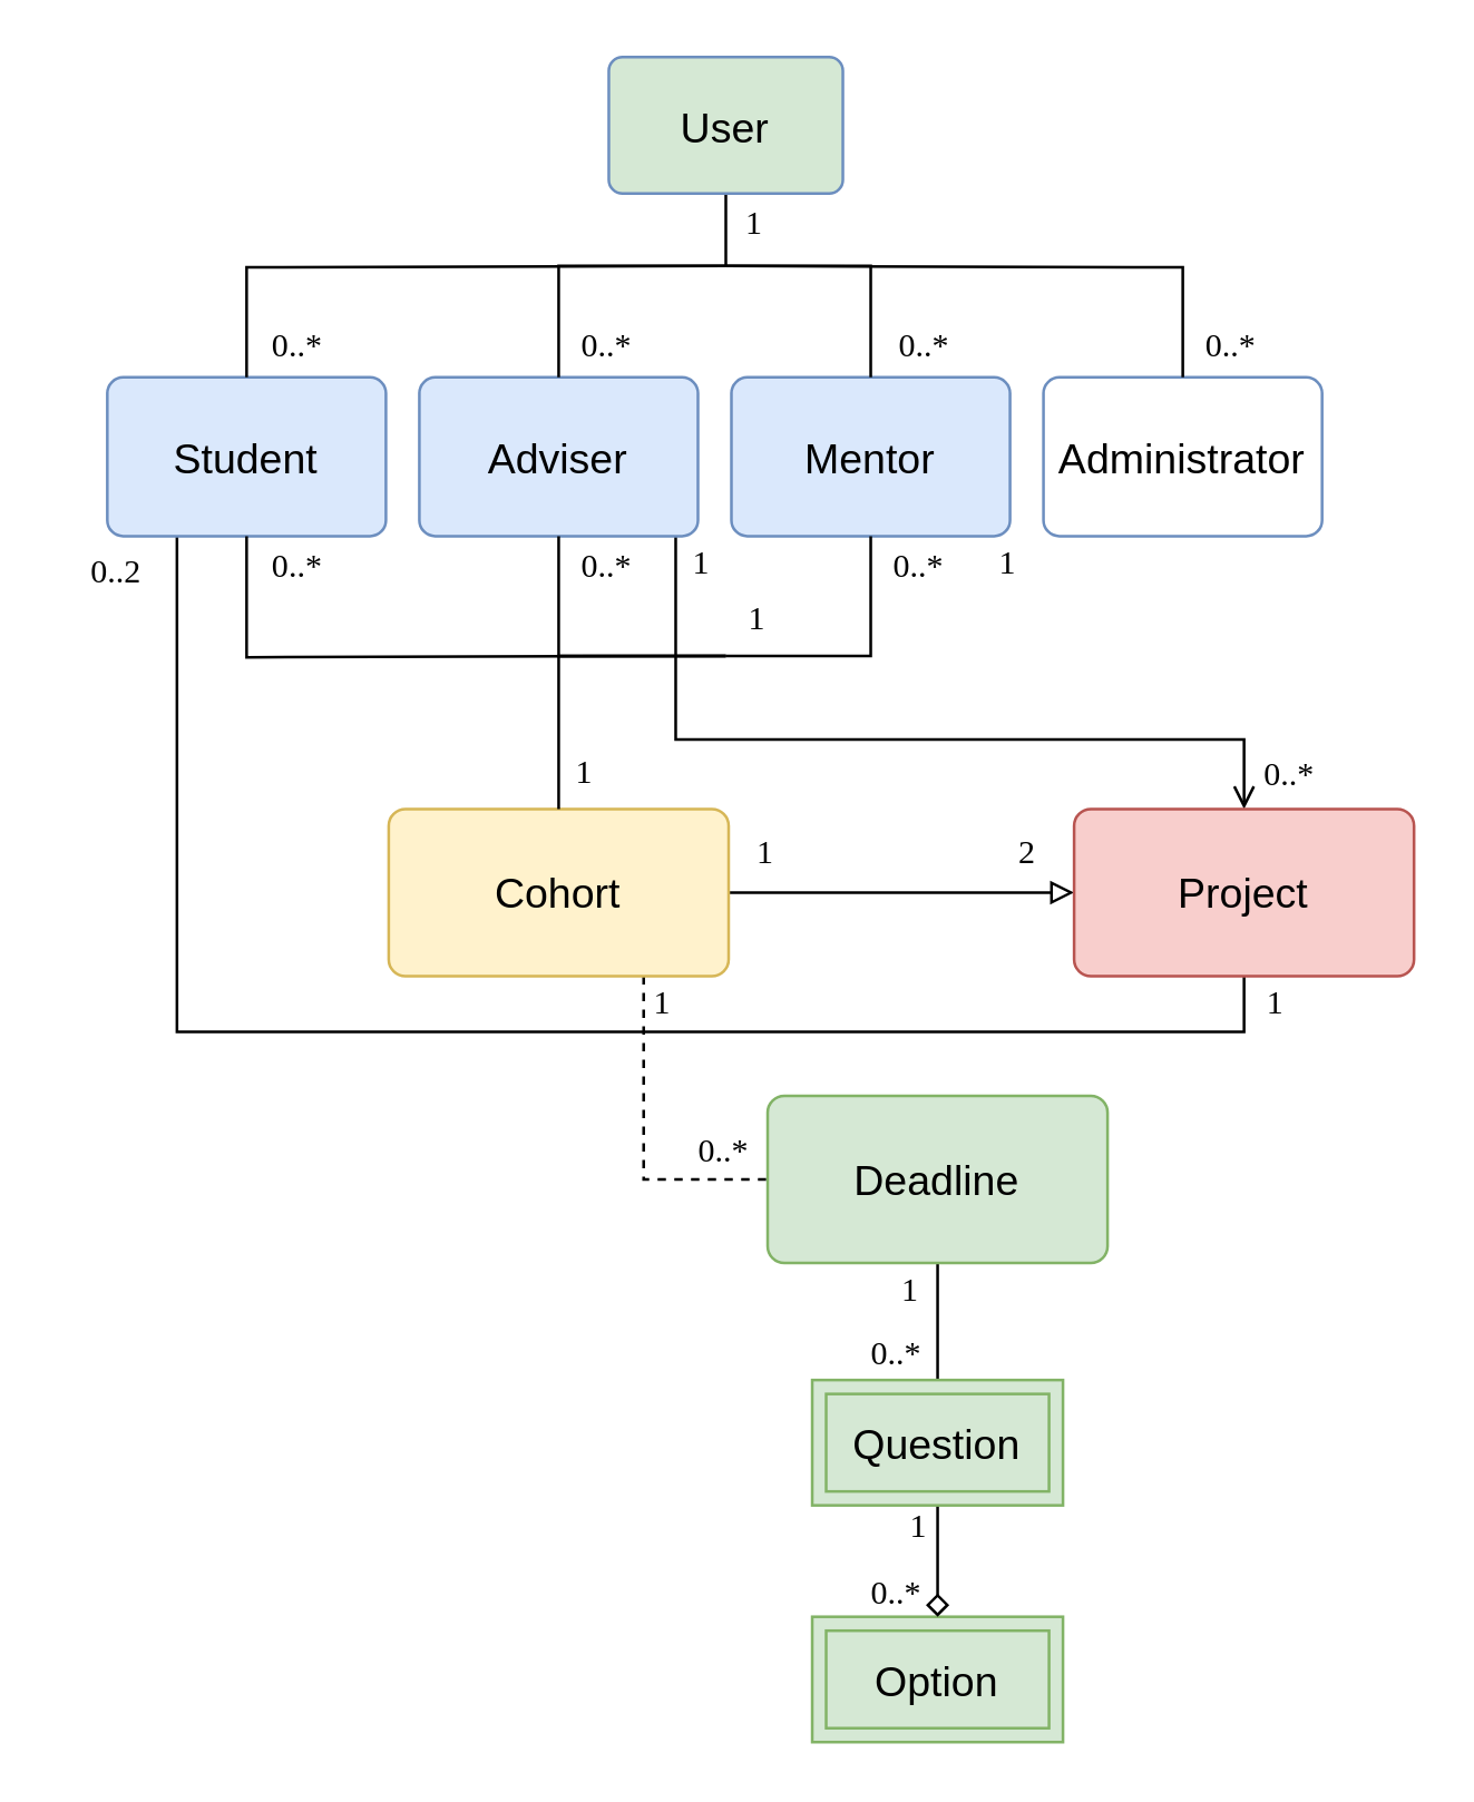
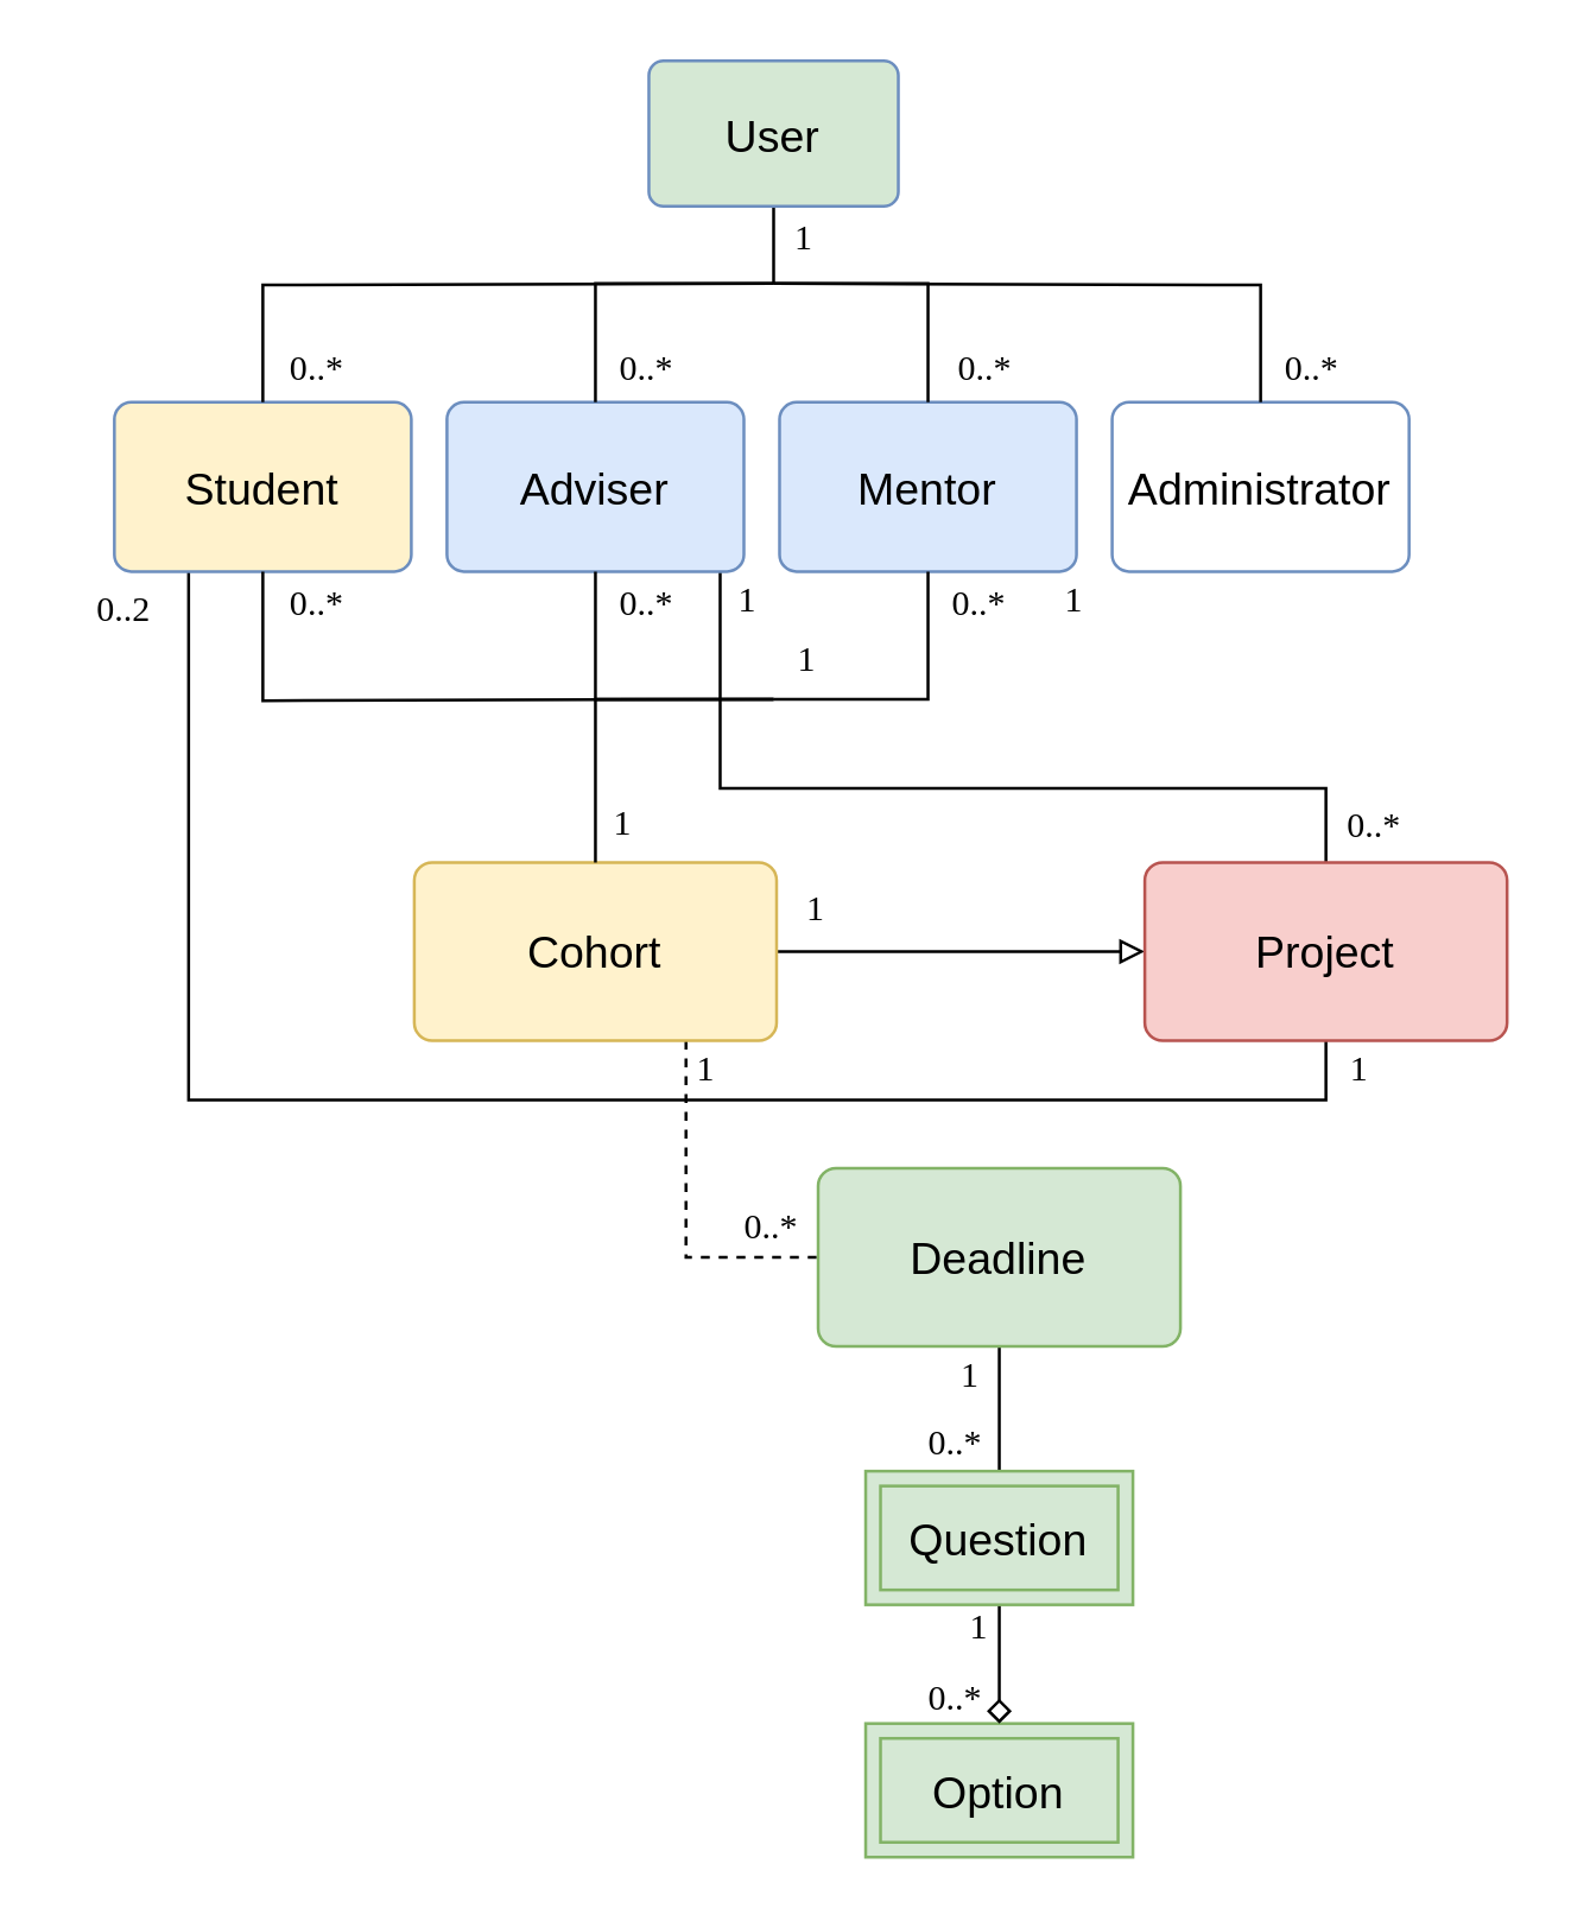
- <mxCell id="12" value="Student" style="rounded=1;arcSize=10;whiteSpace=wrap;html=1;align=center;fontSize=15;fillColor=#dae8fc;strokeColor=#6c8ebf;" vertex="1" parent="1"><mxGeometry x="38" y="135" width="100" height="57" as="geometry" /></mxCell>
+ <mxCell id="12" value="Student" style="rounded=1;arcSize=10;whiteSpace=wrap;html=1;align=center;fontSize=15;fillColor=#fff2cc;strokeColor=#6c8ebf;" vertex="1" parent="1"><mxGeometry x="38" y="135" width="100" height="57" as="geometry" /></mxCell>
- <mxCell id="7" style="edgeStyle=orthogonalEdgeStyle;rounded=0;orthogonalLoop=1;jettySize=auto;html=1;exitX=1;exitY=0.75;exitDx=0;exitDy=0;entryX=0.5;entryY=0;entryDx=0;entryDy=0;fontFamily=Verdana;fontSize=12;fontColor=none;startArrow=none;startFill=0;endArrow=open;endFill=0;strokeColor=default;elbow=vertical;" edge="1" parent="1" source="8" target="13"><mxGeometry relative="1" as="geometry"><Array as="points"><mxPoint x="242" y="178" /><mxPoint x="242" y="265" /><mxPoint x="446" y="265" /></Array></mxGeometry></mxCell>
+ <mxCell id="7" style="edgeStyle=orthogonalEdgeStyle;rounded=0;orthogonalLoop=1;jettySize=auto;html=1;exitX=1;exitY=0.75;exitDx=0;exitDy=0;entryX=0.5;entryY=0;entryDx=0;entryDy=0;fontFamily=Verdana;fontSize=12;fontColor=none;startArrow=none;startFill=0;endArrow=none;endFill=0;strokeColor=default;elbow=vertical;" edge="1" parent="1" source="8" target="13"><mxGeometry relative="1" as="geometry"><Array as="points"><mxPoint x="242" y="178" /><mxPoint x="242" y="265" /><mxPoint x="446" y="265" /></Array></mxGeometry></mxCell>
- <mxCell id="35" value="&lt;font face=&quot;Verdana&quot;&gt;2&lt;/font&gt;" style="text;html=1;align=center;verticalAlign=middle;resizable=0;points=[];autosize=1;strokeColor=none;fillColor=none;fontSize=12;fontColor=none;" vertex="1" parent="1"><mxGeometry x="355" y="292.5" width="26" height="27" as="geometry" /></mxCell>
